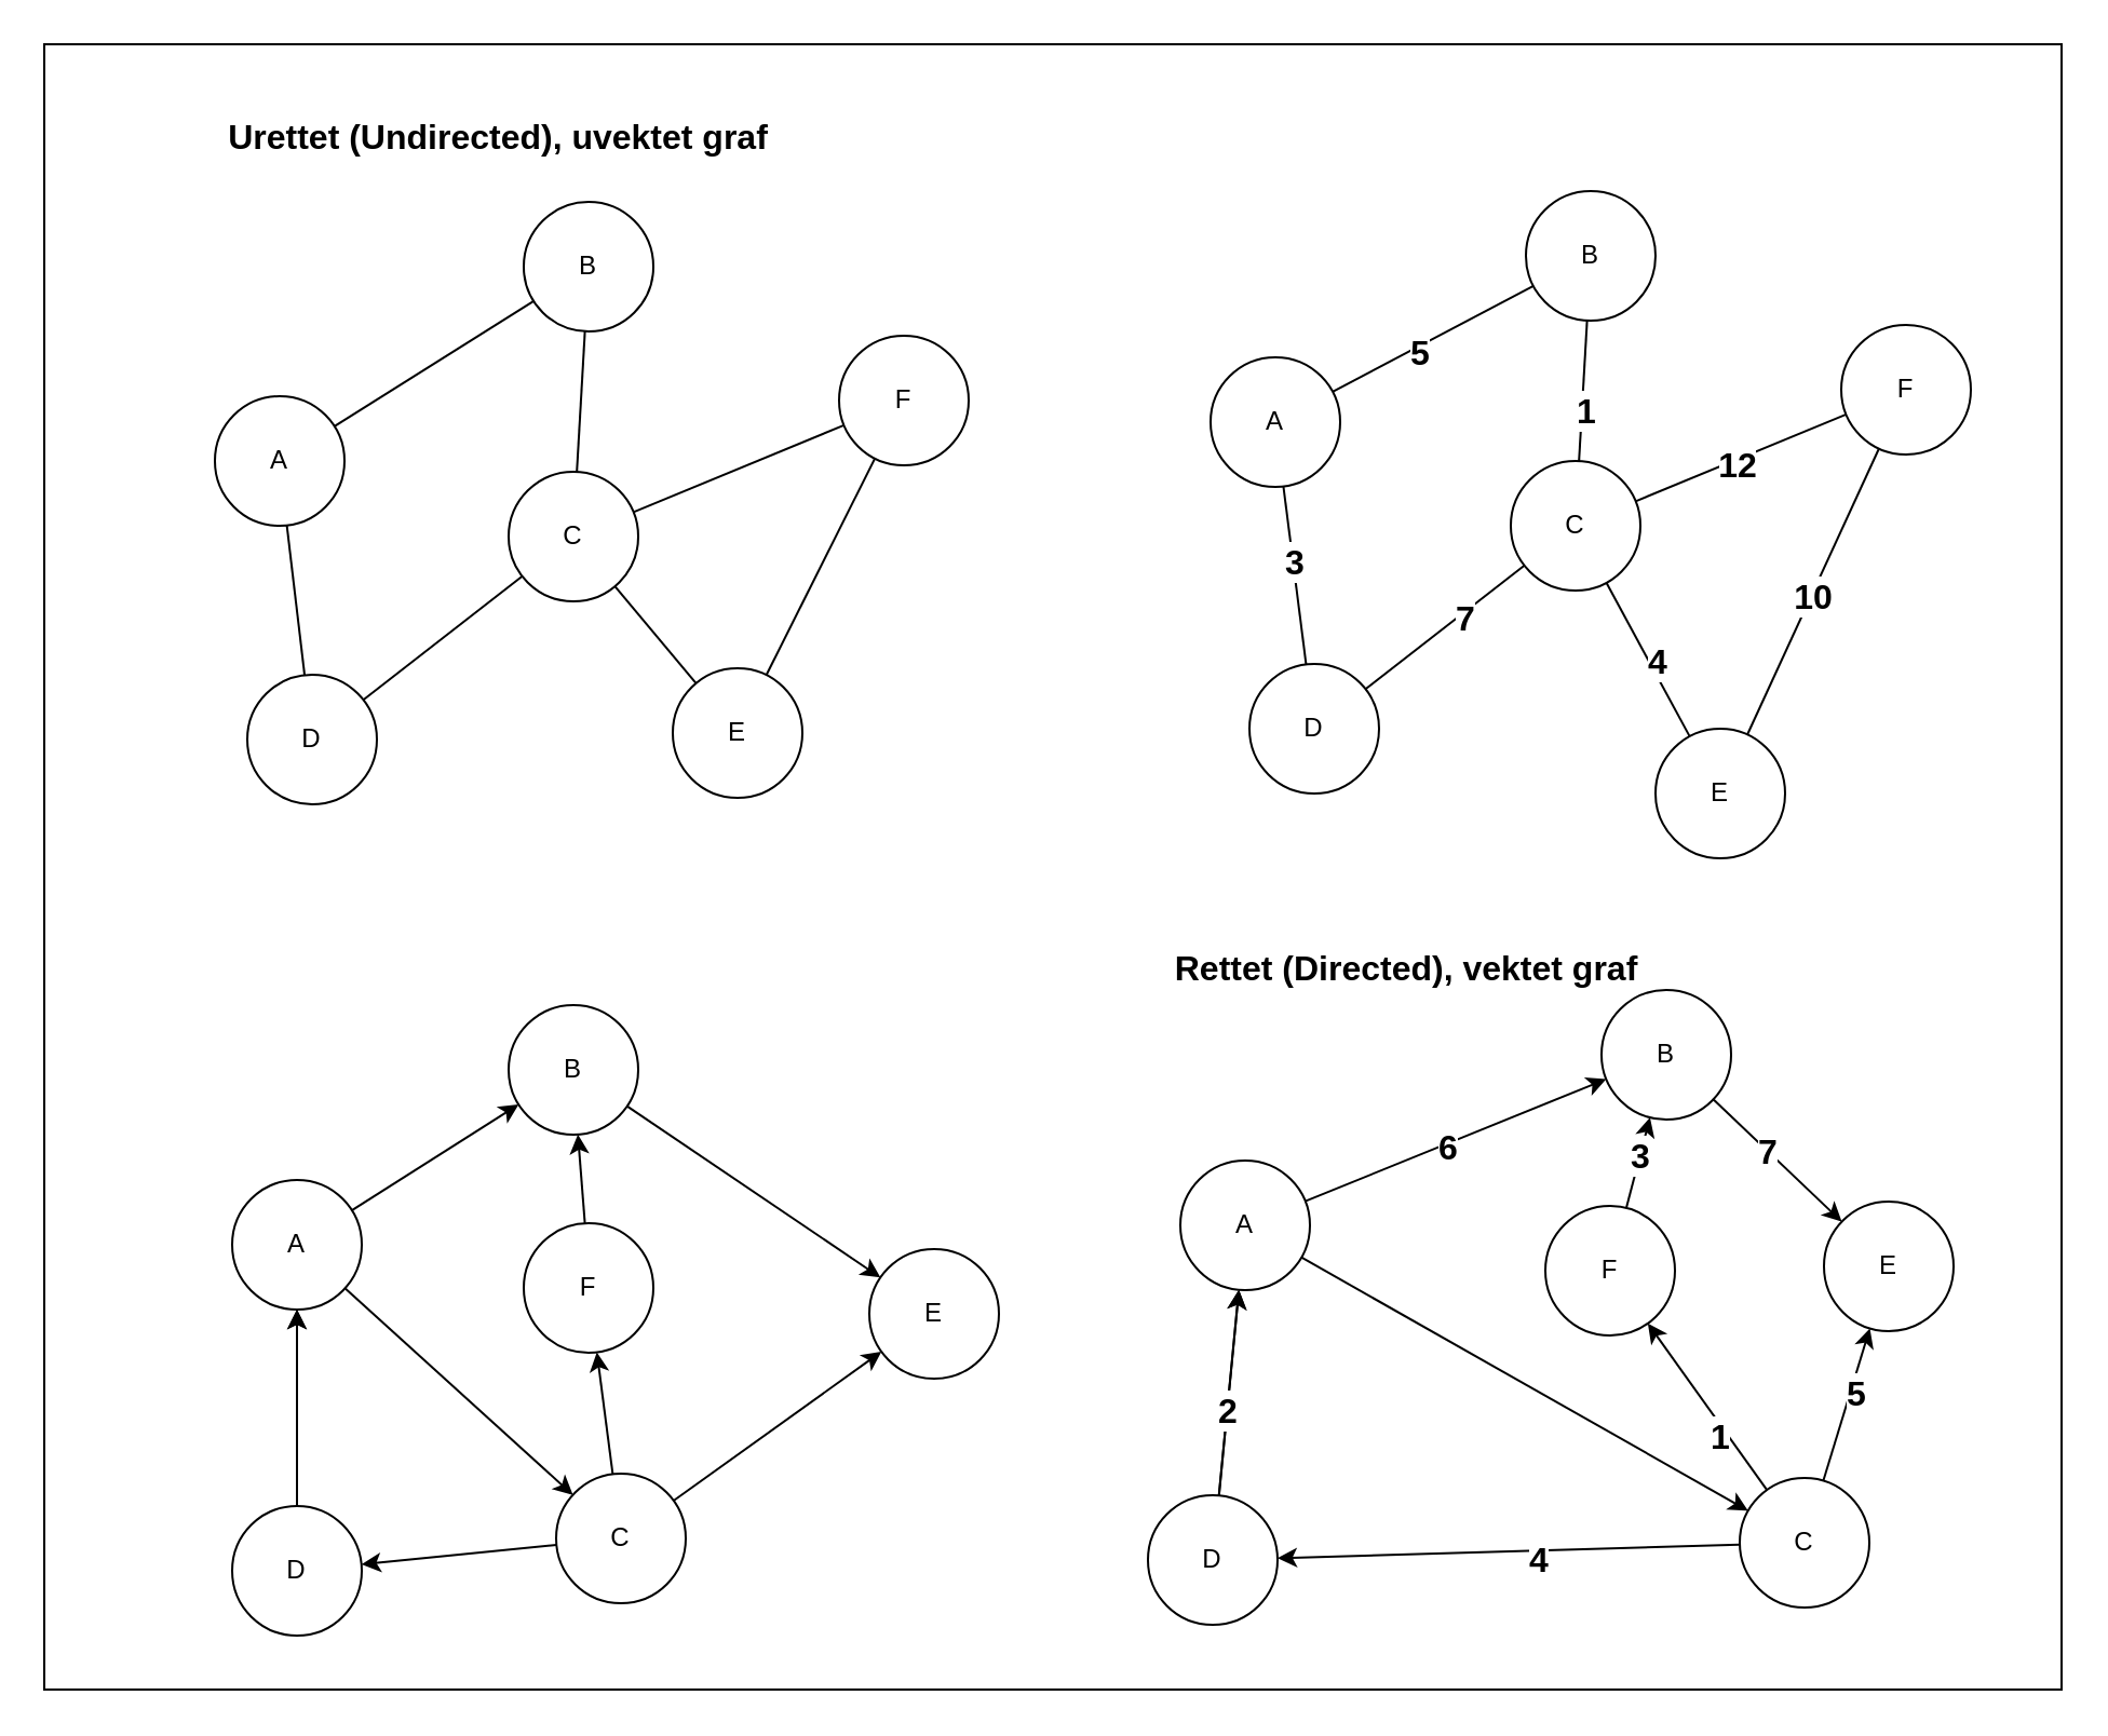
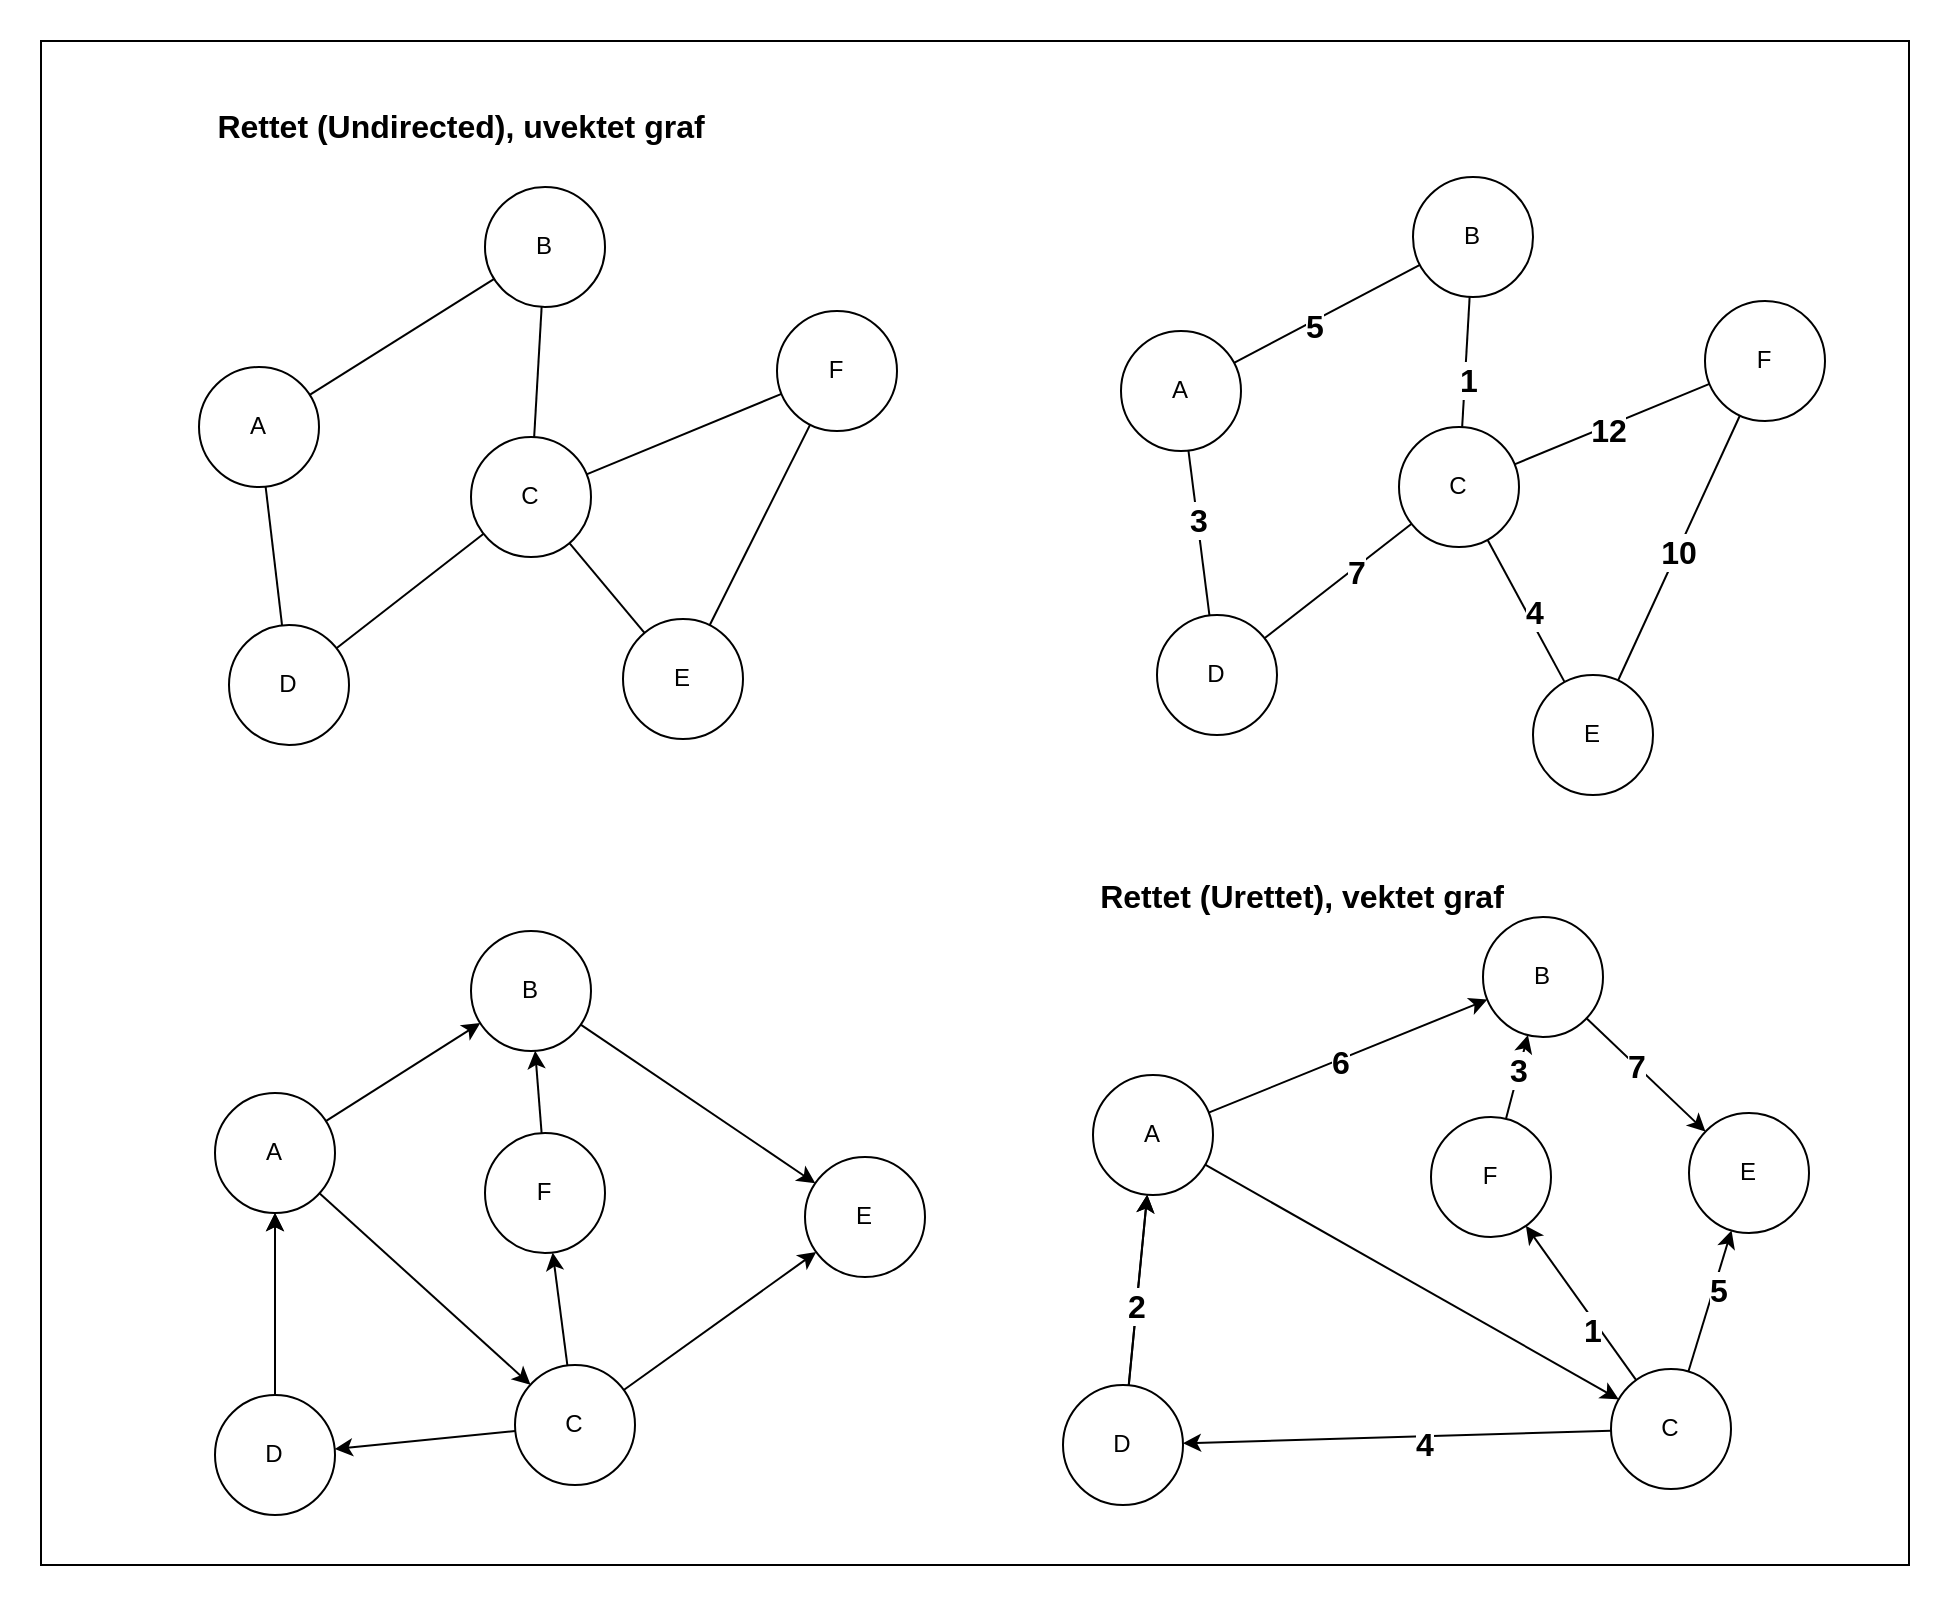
- <mxCell id="74" value="&lt;font style=&quot;&quot;&gt;&lt;span style=&quot;font-size: 16px;&quot;&gt;&lt;b&gt;Urettet (Undirected)&lt;/b&gt;&lt;/span&gt;&lt;b style=&quot;font-size: 16px;&quot;&gt;, uvektet graf&lt;/b&gt;&lt;/font&gt;" style="text;html=1;align=center;verticalAlign=middle;whiteSpace=wrap;rounded=0;" vertex="1" parent="1"><mxGeometry x="102" y="48" width="257" height="30" as="geometry" /></mxCell>
+ <mxCell id="74" value="&lt;font style=&quot;&quot;&gt;&lt;span style=&quot;font-size: 16px;&quot;&gt;&lt;b&gt;Rettet (Undirected)&lt;/b&gt;&lt;/span&gt;&lt;b style=&quot;font-size: 16px;&quot;&gt;, uvektet graf&lt;/b&gt;&lt;/font&gt;" style="text;html=1;align=center;verticalAlign=middle;whiteSpace=wrap;rounded=0;" vertex="1" parent="1"><mxGeometry x="102" y="48" width="257" height="30" as="geometry" /></mxCell>
- <mxCell id="75" value="&lt;b style=&quot;font-size: 16px;&quot;&gt;Rettet &lt;/b&gt;&lt;span style=&quot;font-size: 16px;&quot;&gt;&lt;b&gt;(Directed)&lt;/b&gt;&lt;/span&gt;&lt;b style=&quot;font-size: 16px;&quot;&gt;, vektet graf&lt;/b&gt;" style="text;html=1;align=center;verticalAlign=middle;whiteSpace=wrap;rounded=0;" vertex="1" parent="1"><mxGeometry x="533" y="433" width="236" height="30" as="geometry" /></mxCell>
+ <mxCell id="75" value="&lt;b style=&quot;font-size: 16px;&quot;&gt;Rettet &lt;/b&gt;&lt;span style=&quot;font-size: 16px;&quot;&gt;&lt;b&gt;(Urettet)&lt;/b&gt;&lt;/span&gt;&lt;b style=&quot;font-size: 16px;&quot;&gt;, vektet graf&lt;/b&gt;" style="text;html=1;align=center;verticalAlign=middle;whiteSpace=wrap;rounded=0;" vertex="1" parent="1"><mxGeometry x="533" y="433" width="236" height="30" as="geometry" /></mxCell>
